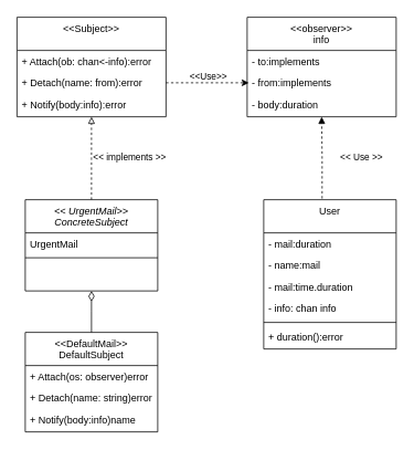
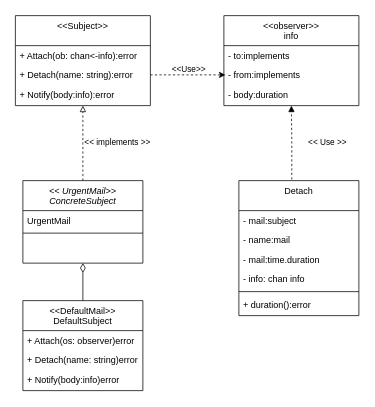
- <mxCell id="21" value="+ Detach(name: from):error" style="text;align=left;verticalAlign=top;spacingLeft=4;spacingRight=4;overflow=hidden;rotatable=0;points=[[0,0.5],[1,0.5]];portConstraint=eastwest;" parent="19" vertex="1"><mxGeometry y="66" width="180" height="26" as="geometry" /></mxCell>
+ <mxCell id="21" value="+ Detach(name: string):error" style="text;align=left;verticalAlign=top;spacingLeft=4;spacingRight=4;overflow=hidden;rotatable=0;points=[[0,0.5],[1,0.5]];portConstraint=eastwest;" parent="19" vertex="1"><mxGeometry y="66" width="180" height="26" as="geometry" /></mxCell>
- <mxCell id="12" value="User" style="swimlane;fontStyle=0;align=center;verticalAlign=top;childLayout=stackLayout;horizontal=1;startSize=40;horizontalStack=0;resizeParent=1;resizeLast=0;collapsible=1;marginBottom=0;rounded=0;shadow=0;strokeWidth=1;" parent="1" vertex="1"><mxGeometry x="318" y="240" width="160" height="180" as="geometry"><mxRectangle x="550" y="140" width="160" height="26" as="alternateBounds" /></mxGeometry></mxCell>
+ <mxCell id="12" value="Detach" style="swimlane;fontStyle=0;align=center;verticalAlign=top;childLayout=stackLayout;horizontal=1;startSize=40;horizontalStack=0;resizeParent=1;resizeLast=0;collapsible=1;marginBottom=0;rounded=0;shadow=0;strokeWidth=1;" parent="1" vertex="1"><mxGeometry x="318" y="240" width="160" height="180" as="geometry"><mxRectangle x="550" y="140" width="160" height="26" as="alternateBounds" /></mxGeometry></mxCell>
- <mxCell id="13" value="- mail:duration" style="text;align=left;verticalAlign=top;spacingLeft=4;spacingRight=4;overflow=hidden;rotatable=0;points=[[0,0.5],[1,0.5]];portConstraint=eastwest;rounded=0;shadow=0;html=0;" parent="12" vertex="1"><mxGeometry y="40" width="160" height="26" as="geometry" /></mxCell>
+ <mxCell id="13" value="- mail:subject" style="text;align=left;verticalAlign=top;spacingLeft=4;spacingRight=4;overflow=hidden;rotatable=0;points=[[0,0.5],[1,0.5]];portConstraint=eastwest;rounded=0;shadow=0;html=0;" parent="12" vertex="1"><mxGeometry y="40" width="160" height="26" as="geometry" /></mxCell>
- <mxCell id="9" value="+ Notify(body:info)name" style="text;align=left;verticalAlign=top;spacingLeft=4;spacingRight=4;overflow=hidden;rotatable=0;points=[[0,0.5],[1,0.5]];portConstraint=eastwest;" parent="6" vertex="1"><mxGeometry y="92" width="160" height="26" as="geometry" /></mxCell>
+ <mxCell id="9" value="+ Notify(body:info)error" style="text;align=left;verticalAlign=top;spacingLeft=4;spacingRight=4;overflow=hidden;rotatable=0;points=[[0,0.5],[1,0.5]];portConstraint=eastwest;" parent="6" vertex="1"><mxGeometry y="92" width="160" height="26" as="geometry" /></mxCell>
